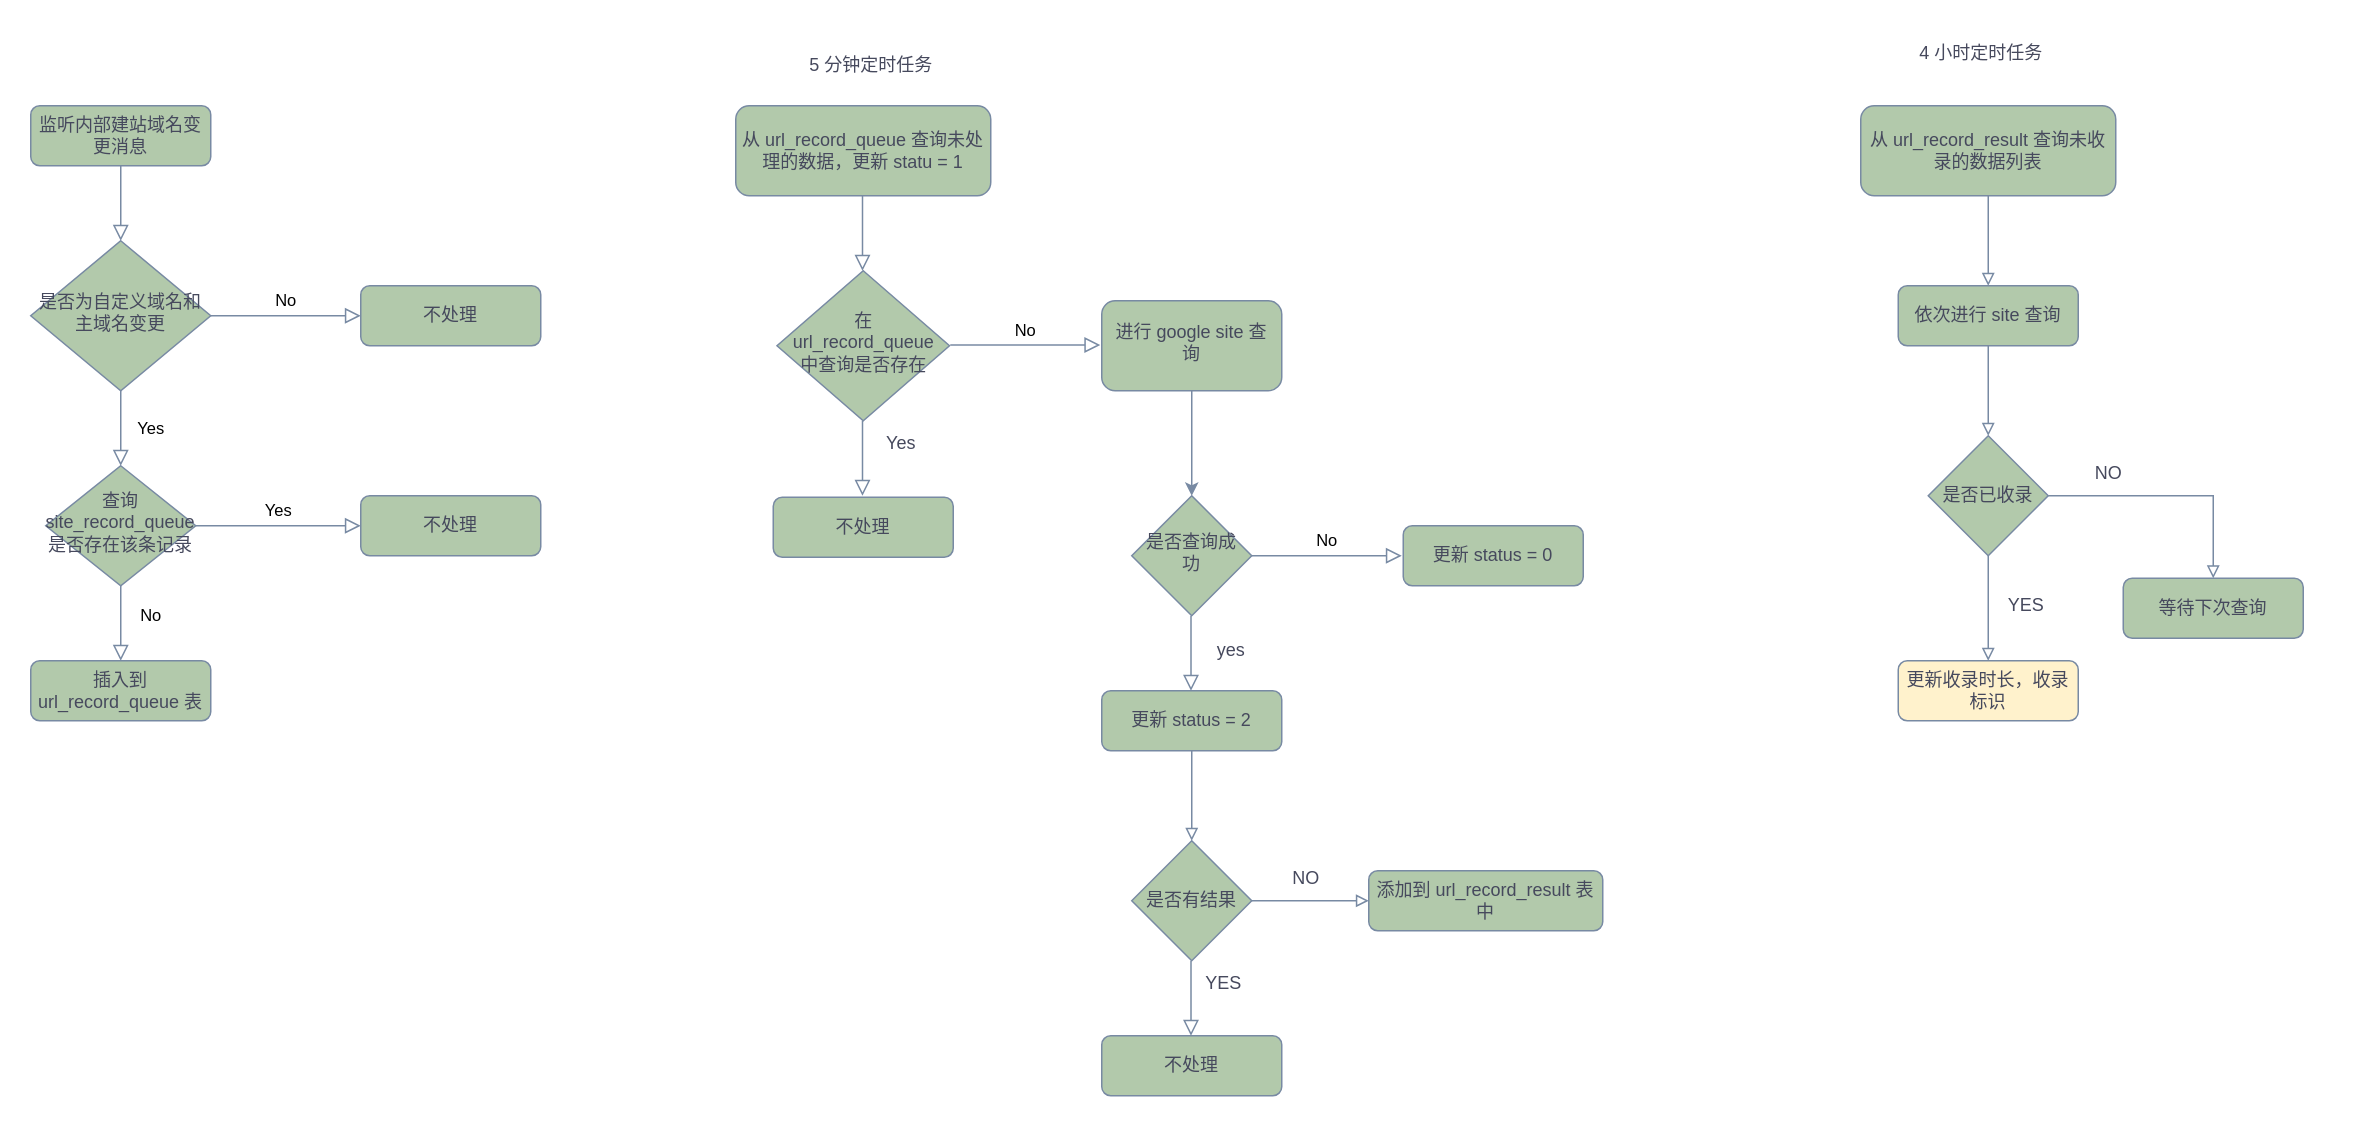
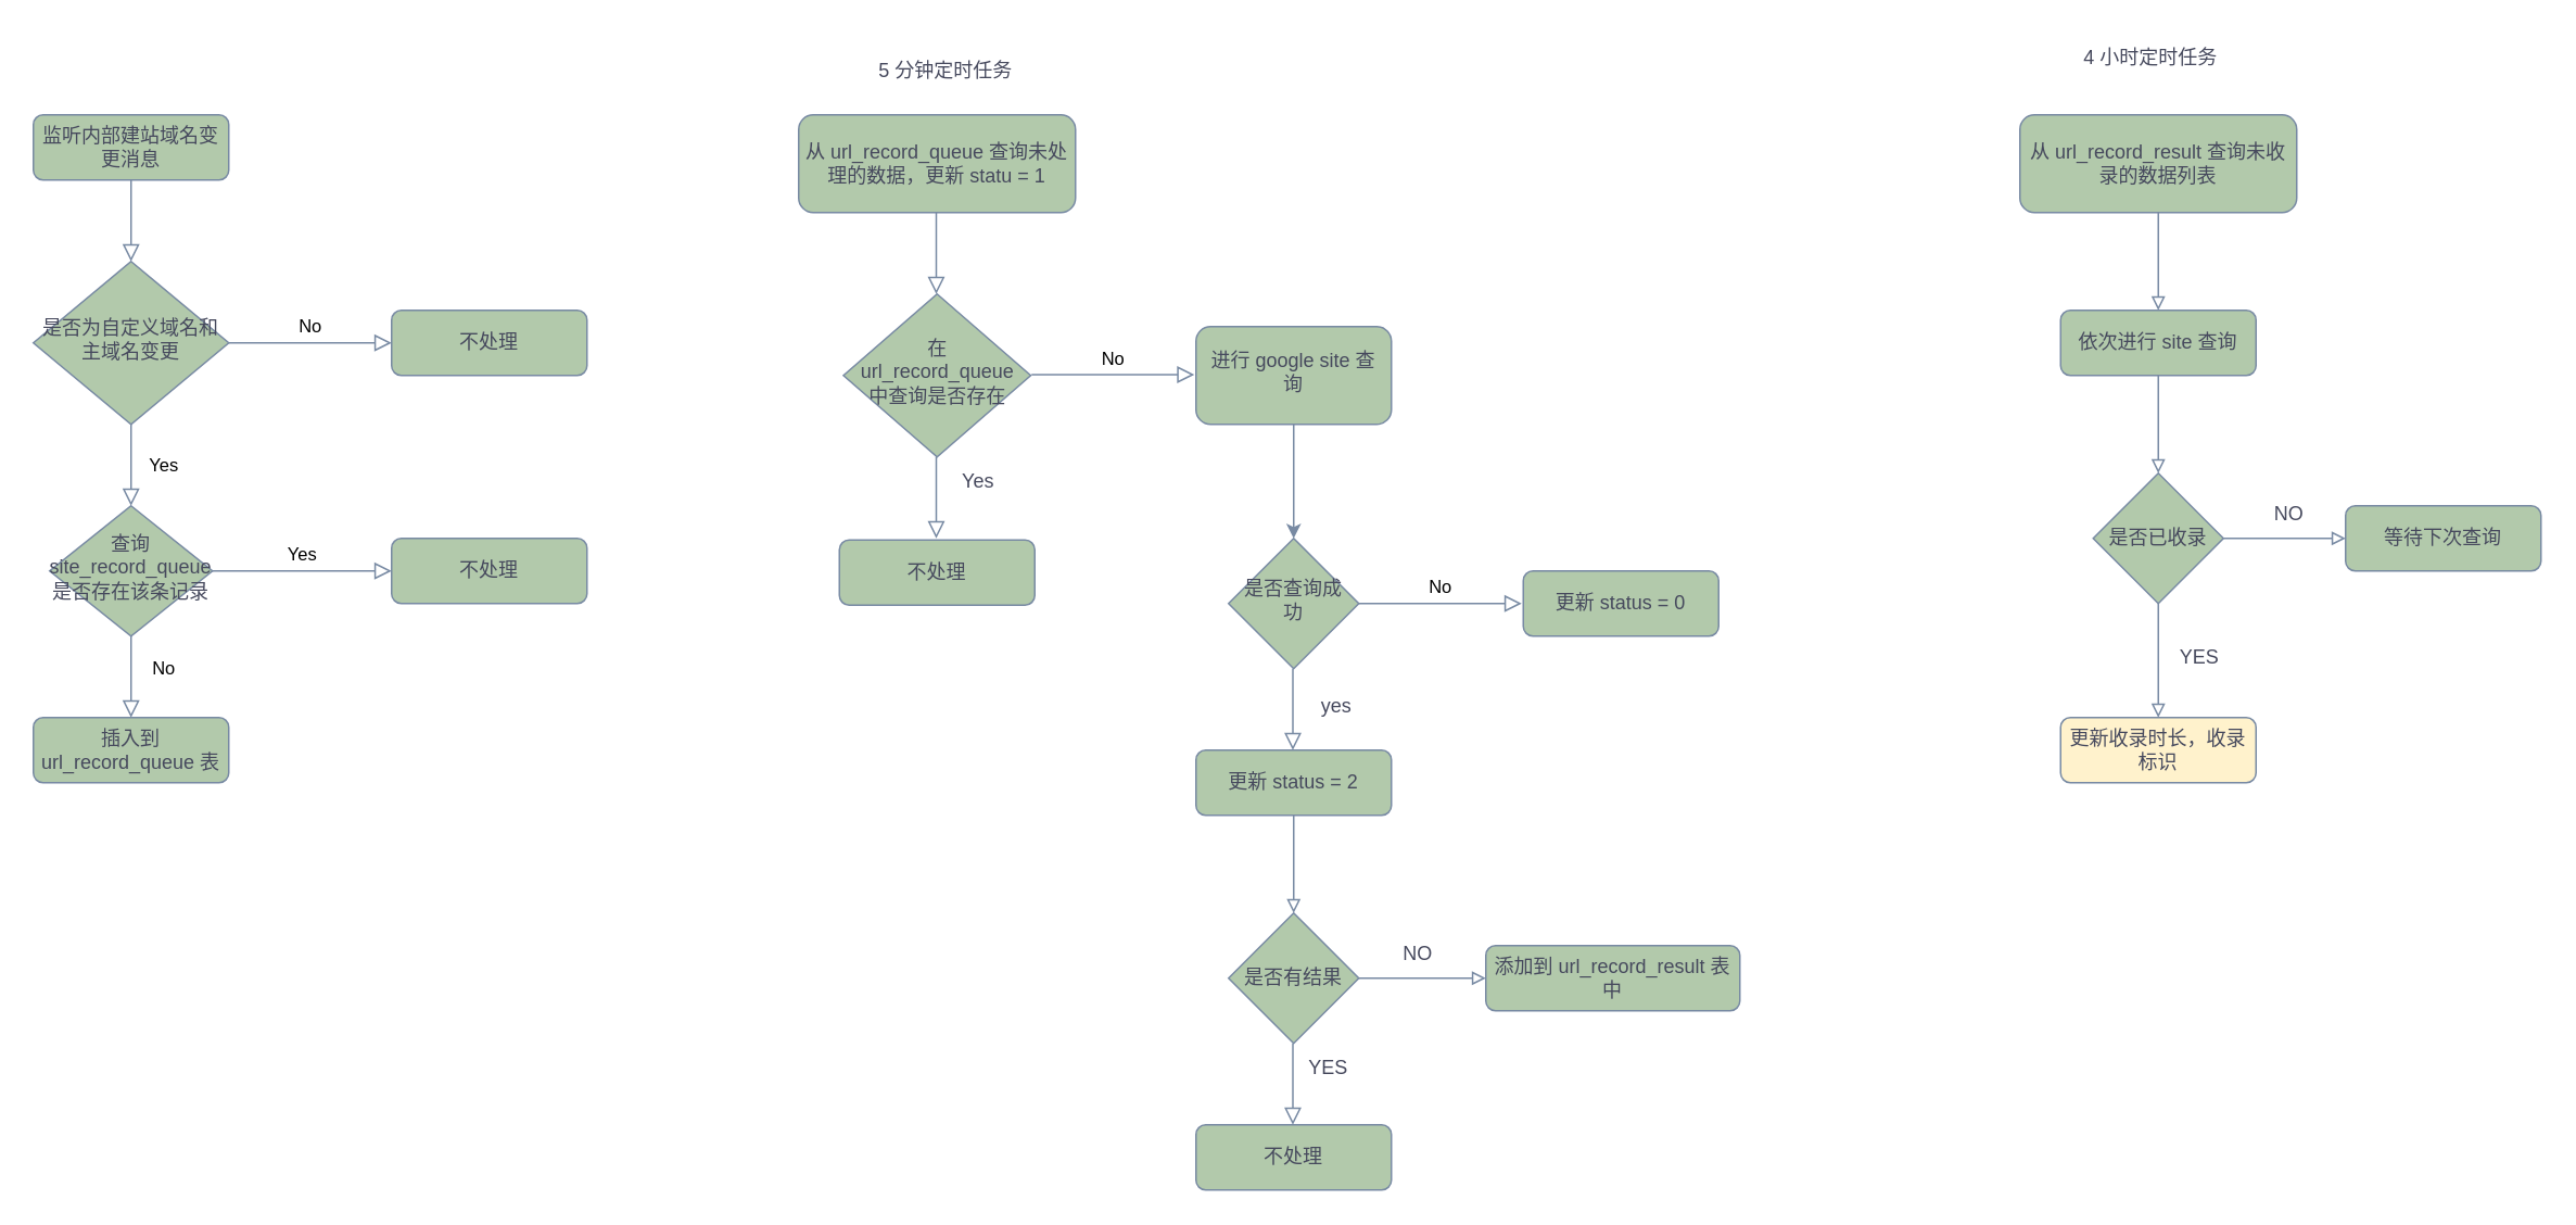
- <mxCell id="47" value="等待下次查询" style="whiteSpace=wrap;html=1;fillColor=#B2C9AB;strokeColor=#788AA3;fontColor=#46495D;rounded=1;glass=0;strokeWidth=1;shadow=0;labelBackgroundColor=none;" vertex="1" parent="1"><mxGeometry x="1415" y="385" width="120" height="40" as="geometry" /></mxCell>
+ <mxCell id="47" value="等待下次查询" style="whiteSpace=wrap;html=1;fillColor=#B2C9AB;strokeColor=#788AA3;fontColor=#46495D;rounded=1;glass=0;strokeWidth=1;shadow=0;labelBackgroundColor=none;" vertex="1" parent="1"><mxGeometry x="1440" y="310" width="120" height="40" as="geometry" /></mxCell>
